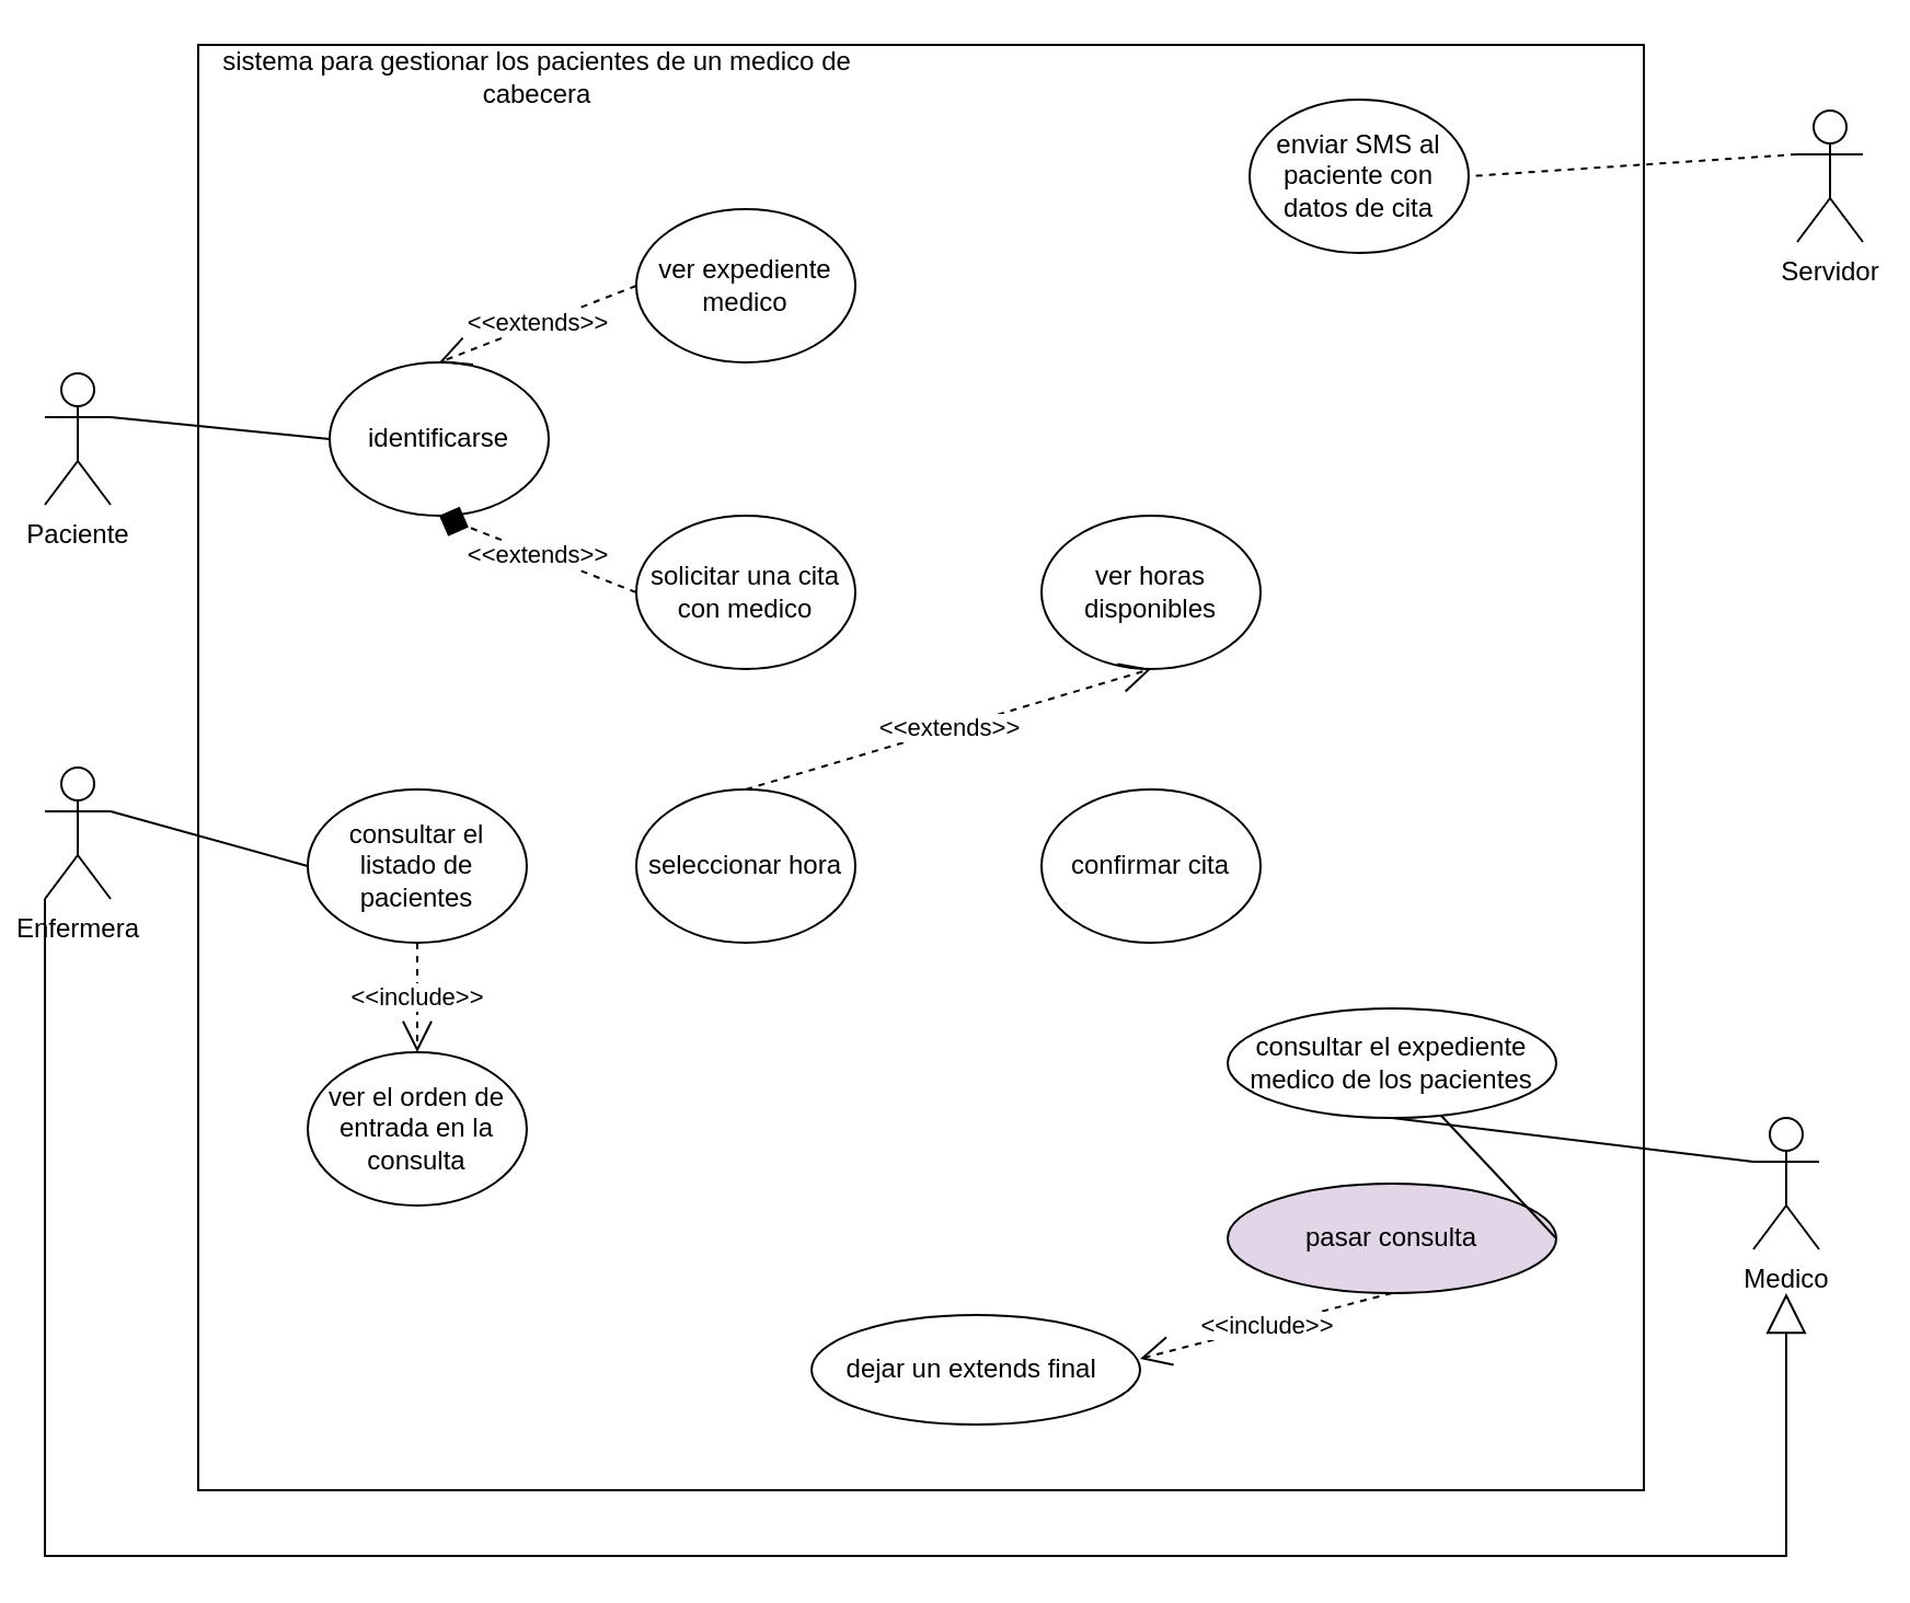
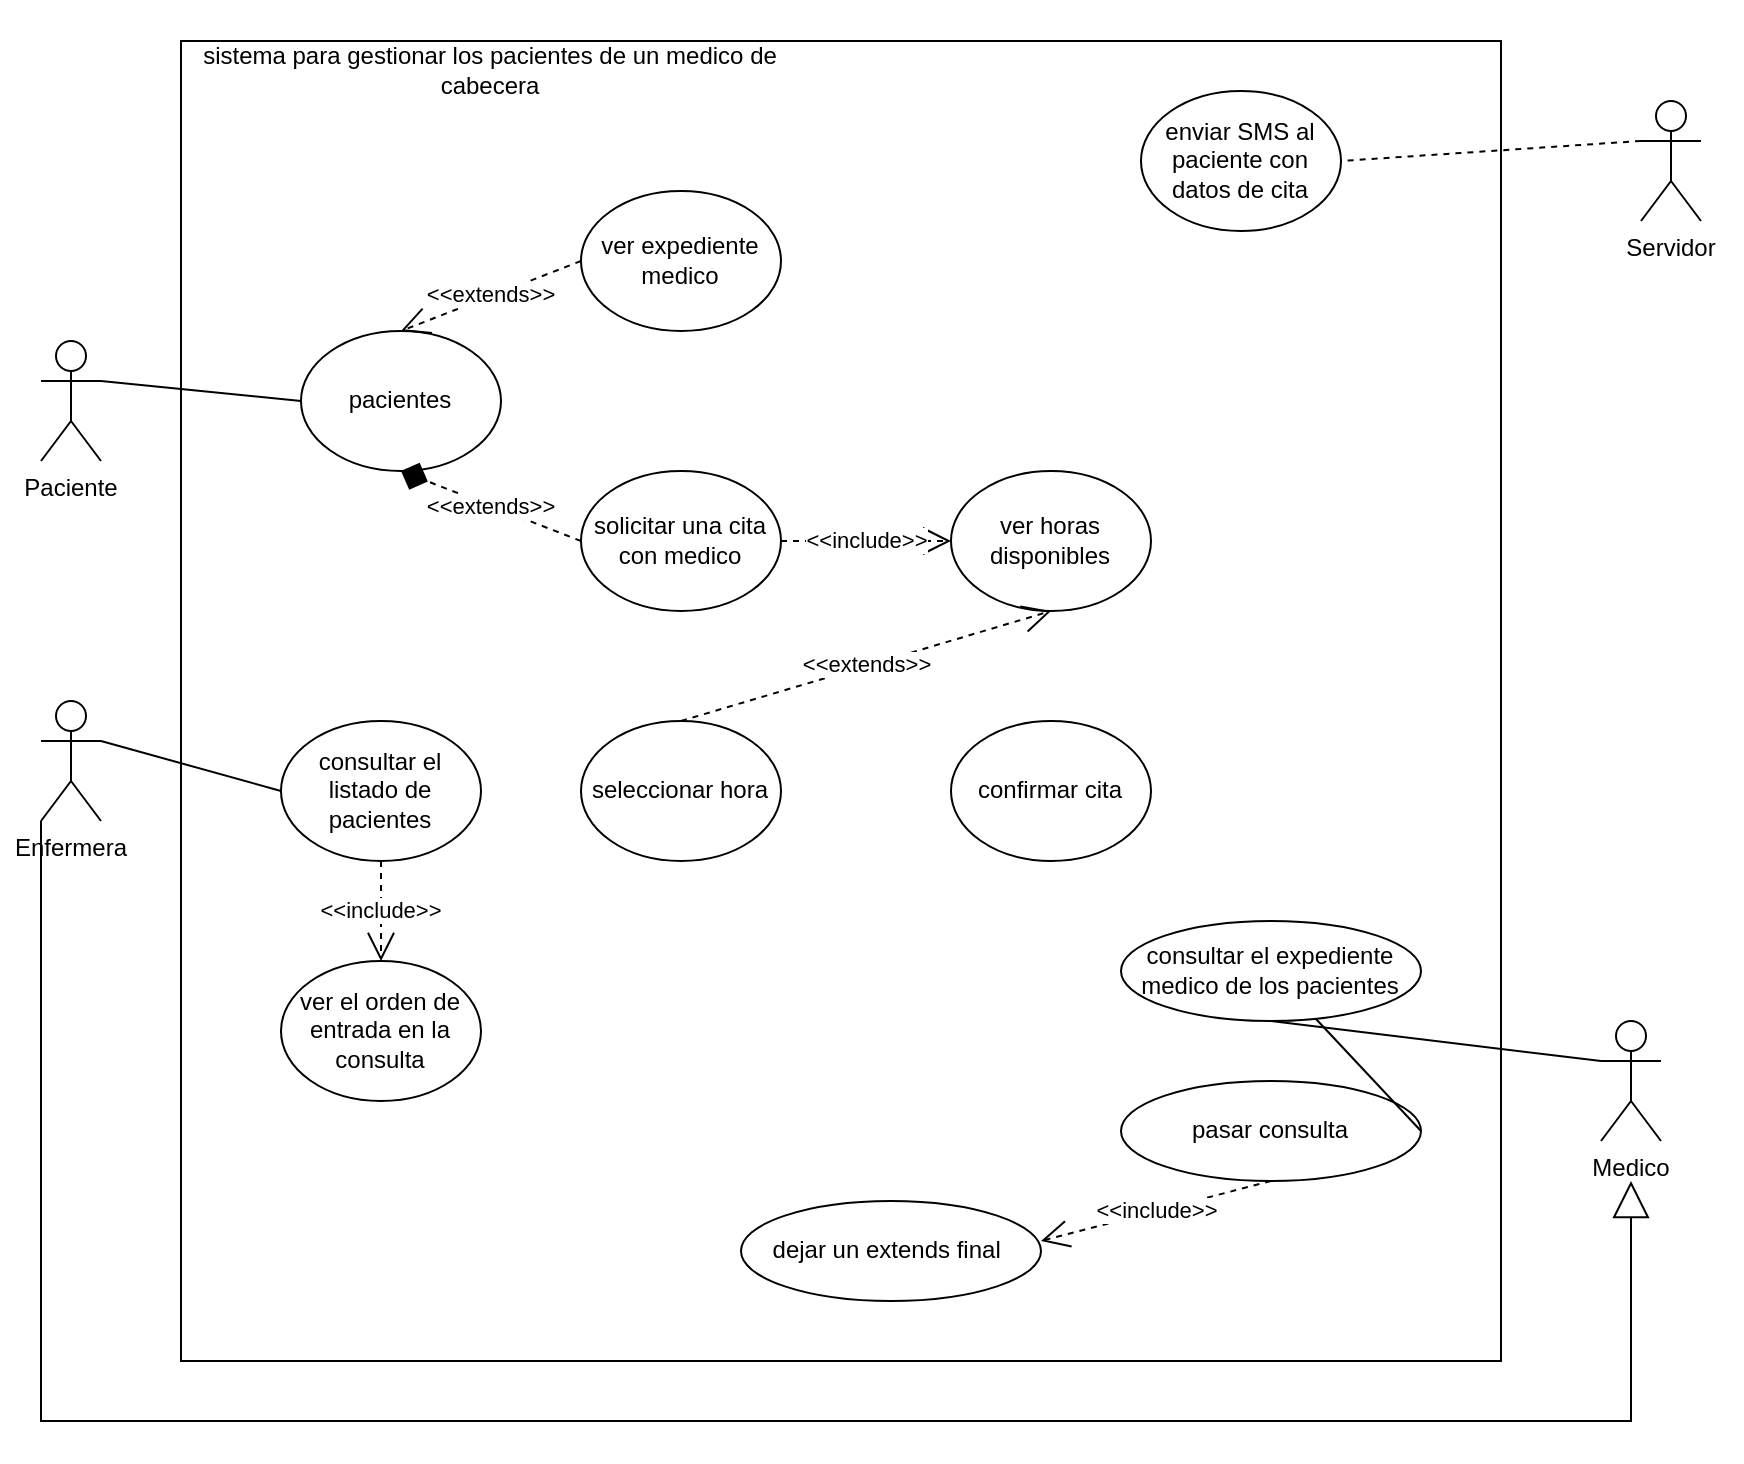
- <mxCell id="5" value="identificarse" style="ellipse;whiteSpace=wrap;html=1;" vertex="1" parent="1"><mxGeometry x="150" y="165" width="100" height="70" as="geometry" /></mxCell>
+ <mxCell id="5" value="pacientes" style="ellipse;whiteSpace=wrap;html=1;" vertex="1" parent="1"><mxGeometry x="150" y="165" width="100" height="70" as="geometry" /></mxCell>
+ <mxCell id="17" value="&amp;lt;&amp;lt;include&amp;gt;&amp;gt;" style="endArrow=open;endSize=12;dashed=1;html=1;rounded=0;exitX=1;exitY=0.5;exitDx=0;exitDy=0;entryX=0;entryY=0.5;entryDx=0;entryDy=0;" edge="1" parent="1" source="7" target="8"><mxGeometry width="160" relative="1" as="geometry"><mxPoint x="220" y="200" as="sourcePoint" /><mxPoint x="380" y="200" as="targetPoint" /></mxGeometry></mxCell>
- <mxCell id="28" value="pasar consulta" style="ellipse;whiteSpace=wrap;html=1;fillColor=#e1d5e7;" vertex="1" parent="1"><mxGeometry x="560" y="540" width="150" height="50" as="geometry" /></mxCell>
+ <mxCell id="28" value="pasar consulta" style="ellipse;whiteSpace=wrap;html=1;" vertex="1" parent="1"><mxGeometry x="560" y="540" width="150" height="50" as="geometry" /></mxCell>
